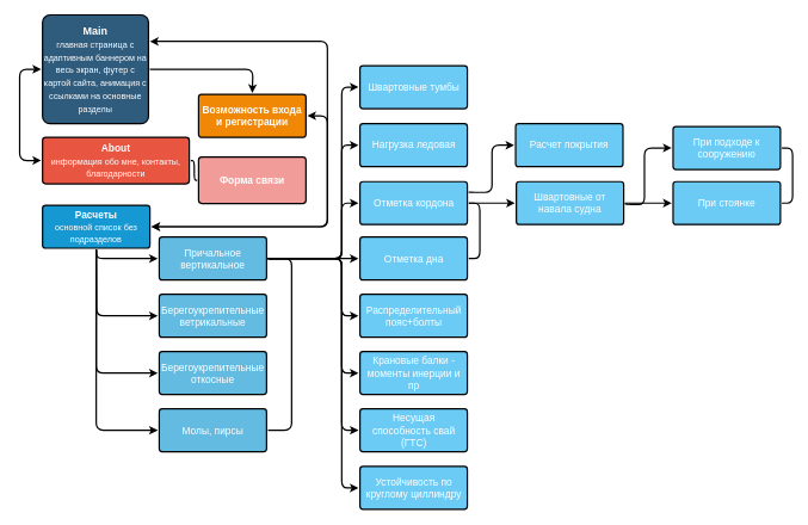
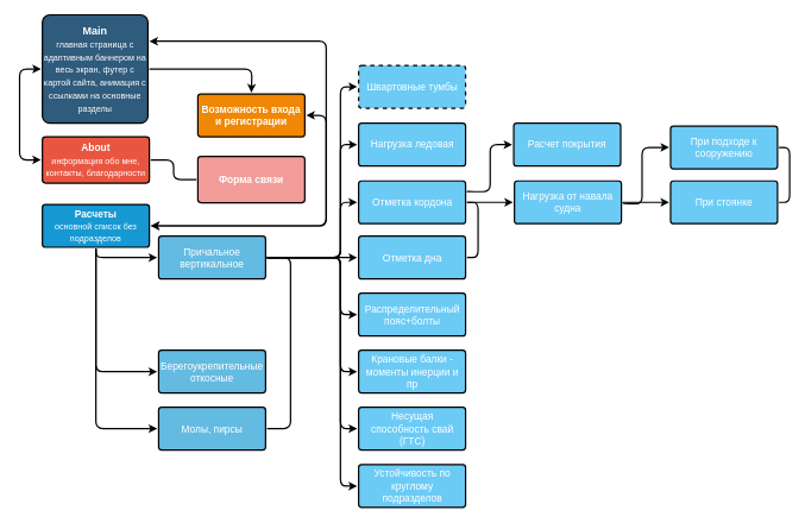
- <mxCell id="30" value="Швартовные тумбы" style="rounded=1;whiteSpace=wrap;html=1;shadow=0;labelBackgroundColor=none;strokeColor=#000000;strokeWidth=2;fillColor=#6CCBF5;fontFamily=Helvetica;fontSize=14;fontColor=#FFFFFF;align=center;spacing=5;arcSize=7;perimeterSpacing=2;" parent="1" vertex="1"><mxGeometry x="502.5" y="91" width="150" height="60" as="geometry" /></mxCell>
+ <mxCell id="30" value="Швартовные тумбы" style="rounded=1;whiteSpace=wrap;html=1;shadow=0;labelBackgroundColor=none;strokeColor=#000000;strokeWidth=2;fillColor=#6CCBF5;fontFamily=Helvetica;fontSize=14;fontColor=#FFFFFF;align=center;spacing=5;arcSize=7;perimeterSpacing=2;dashed=1;" parent="1" vertex="1"><mxGeometry x="502.5" y="91" width="150" height="60" as="geometry" /></mxCell>
- <mxCell id="6" value="About&lt;br&gt;&lt;span style=&quot;font-size: 12px ; font-weight: 400&quot;&gt;информация обо мне, контакты, благодарности&lt;/span&gt;" style="rounded=1;whiteSpace=wrap;html=1;shadow=0;labelBackgroundColor=none;strokeColor=#000000;strokeWidth=2;fillColor=#e85642;fontFamily=Helvetica;fontSize=14;fontColor=#FFFFFF;align=center;spacing=5;fontStyle=1;arcSize=7;perimeterSpacing=2;" parent="1" vertex="1"><mxGeometry x="59" y="191" width="205" height="65" as="geometry" /></mxCell>
+ <mxCell id="6" value="About&lt;br&gt;&lt;span style=&quot;font-size: 12px ; font-weight: 400&quot;&gt;информация обо мне, контакты, благодарности&lt;/span&gt;" style="rounded=1;whiteSpace=wrap;html=1;shadow=0;labelBackgroundColor=none;strokeColor=#000000;strokeWidth=2;fillColor=#e85642;fontFamily=Helvetica;fontSize=14;fontColor=#FFFFFF;align=center;spacing=5;fontStyle=1;arcSize=7;perimeterSpacing=2;" parent="1" vertex="1"><mxGeometry x="59" y="191" width="150" height="65" as="geometry" /></mxCell>
- <mxCell id="36" value="Швартовные от навала судна" style="rounded=1;whiteSpace=wrap;html=1;shadow=0;labelBackgroundColor=none;strokeColor=#000000;strokeWidth=2;fillColor=#6CCBF5;fontFamily=Helvetica;fontSize=14;fontColor=#FFFFFF;align=center;spacing=5;arcSize=7;perimeterSpacing=2;" parent="1" vertex="1"><mxGeometry x="721" y="253" width="150" height="60" as="geometry" /></mxCell>
+ <mxCell id="36" value="Нагрузка от навала судна" style="rounded=1;whiteSpace=wrap;html=1;shadow=0;labelBackgroundColor=none;strokeColor=#000000;strokeWidth=2;fillColor=#6CCBF5;fontFamily=Helvetica;fontSize=14;fontColor=#FFFFFF;align=center;spacing=5;arcSize=7;perimeterSpacing=2;" parent="1" vertex="1"><mxGeometry x="721" y="253" width="150" height="60" as="geometry" /></mxCell>
- <mxCell id="9" value="" style="edgeStyle=elbowEdgeStyle;jumpStyle=none;html=1;shadow=0;labelBackgroundColor=none;startArrow=none;startFill=0;endArrow=classic;endFill=1;jettySize=auto;orthogonalLoop=1;strokeColor=#000000;strokeWidth=2;fontFamily=Helvetica;fontSize=14;fontColor=#FFFFFF;spacing=5;entryX=0;entryY=0.5;entryDx=0;entryDy=0;exitX=0.5;exitY=1;exitDx=0;exitDy=0;rounded=1;" parent="1" source="13" target="31" edge="1"><mxGeometry relative="1" as="geometry"><Array as="points"><mxPoint x="134.5" y="447" /></Array></mxGeometry></mxCell>
- <mxCell id="31" value="Берегоукрепительные ветрикальные" style="rounded=1;whiteSpace=wrap;html=1;shadow=0;labelBackgroundColor=none;strokeColor=#000000;strokeWidth=2;fillColor=#64bbe2;fontFamily=Helvetica;fontSize=14;fontColor=#FFFFFF;align=center;spacing=5;arcSize=7;perimeterSpacing=2;" parent="1" vertex="1"><mxGeometry x="222" y="410.5" width="150" height="60" as="geometry" /></mxCell>
- <mxCell id="46" value="Устойчивость по круглому циллиндру" style="rounded=1;whiteSpace=wrap;html=1;shadow=0;labelBackgroundColor=none;strokeColor=#000000;strokeWidth=2;fillColor=#6CCBF5;fontFamily=Helvetica;fontSize=14;fontColor=#FFFFFF;align=center;spacing=5;arcSize=7;perimeterSpacing=2;" vertex="1" parent="1"><mxGeometry x="502.5" y="651" width="150" height="60" as="geometry" /></mxCell>
+ <mxCell id="46" value="Устойчивость по круглому подразделов" style="rounded=1;whiteSpace=wrap;html=1;shadow=0;labelBackgroundColor=none;strokeColor=#000000;strokeWidth=2;fillColor=#6CCBF5;fontFamily=Helvetica;fontSize=14;fontColor=#FFFFFF;align=center;spacing=5;arcSize=7;perimeterSpacing=2;" vertex="1" parent="1"><mxGeometry x="502.5" y="651" width="150" height="60" as="geometry" /></mxCell>
